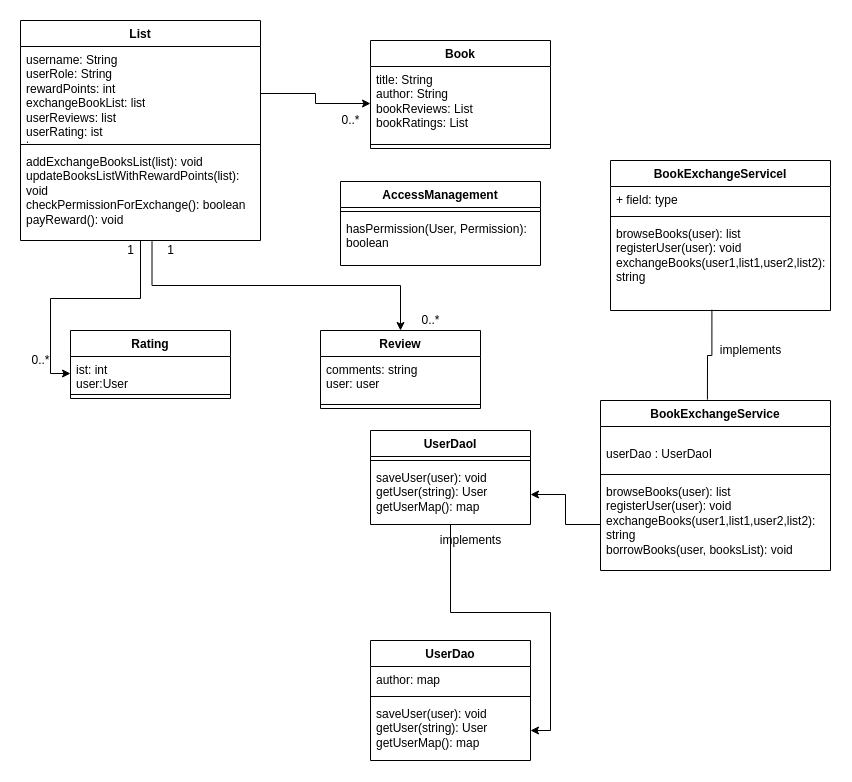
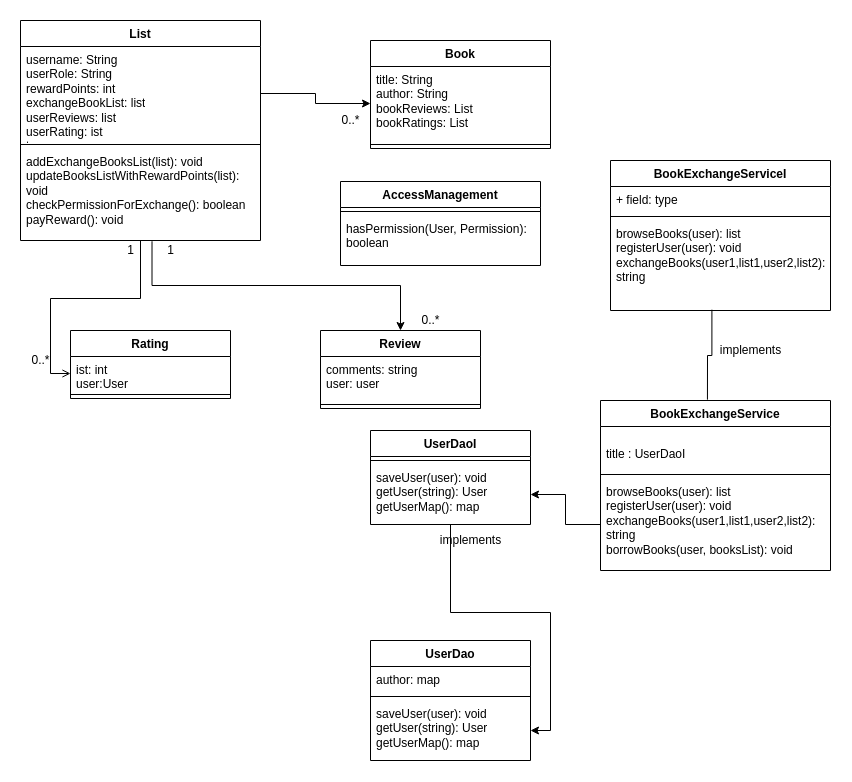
- <mxCell id="5" value="" style="edgeStyle=orthogonalEdgeStyle;rounded=0;orthogonalLoop=1;jettySize=auto;html=1;" edge="1" parent="1" source="6" target="11"><mxGeometry relative="1" as="geometry" /></mxCell>
+ <mxCell id="5" value="" style="edgeStyle=orthogonalEdgeStyle;rounded=0;orthogonalLoop=1;jettySize=auto;html=1;endArrow=open;" edge="1" parent="1" source="6" target="11"><mxGeometry relative="1" as="geometry" /></mxCell>
- <mxCell id="28" value="&lt;br&gt;userDao : UserDaoI" style="text;strokeColor=none;fillColor=none;align=left;verticalAlign=top;spacingLeft=4;spacingRight=4;overflow=hidden;rotatable=0;points=[[0,0.5],[1,0.5]];portConstraint=eastwest;whiteSpace=wrap;html=1;" vertex="1" parent="27"><mxGeometry y="26" width="230" height="44" as="geometry" /></mxCell>
+ <mxCell id="28" value="&lt;br&gt;title : UserDaoI" style="text;strokeColor=none;fillColor=none;align=left;verticalAlign=top;spacingLeft=4;spacingRight=4;overflow=hidden;rotatable=0;points=[[0,0.5],[1,0.5]];portConstraint=eastwest;whiteSpace=wrap;html=1;" vertex="1" parent="27"><mxGeometry y="26" width="230" height="44" as="geometry" /></mxCell>
